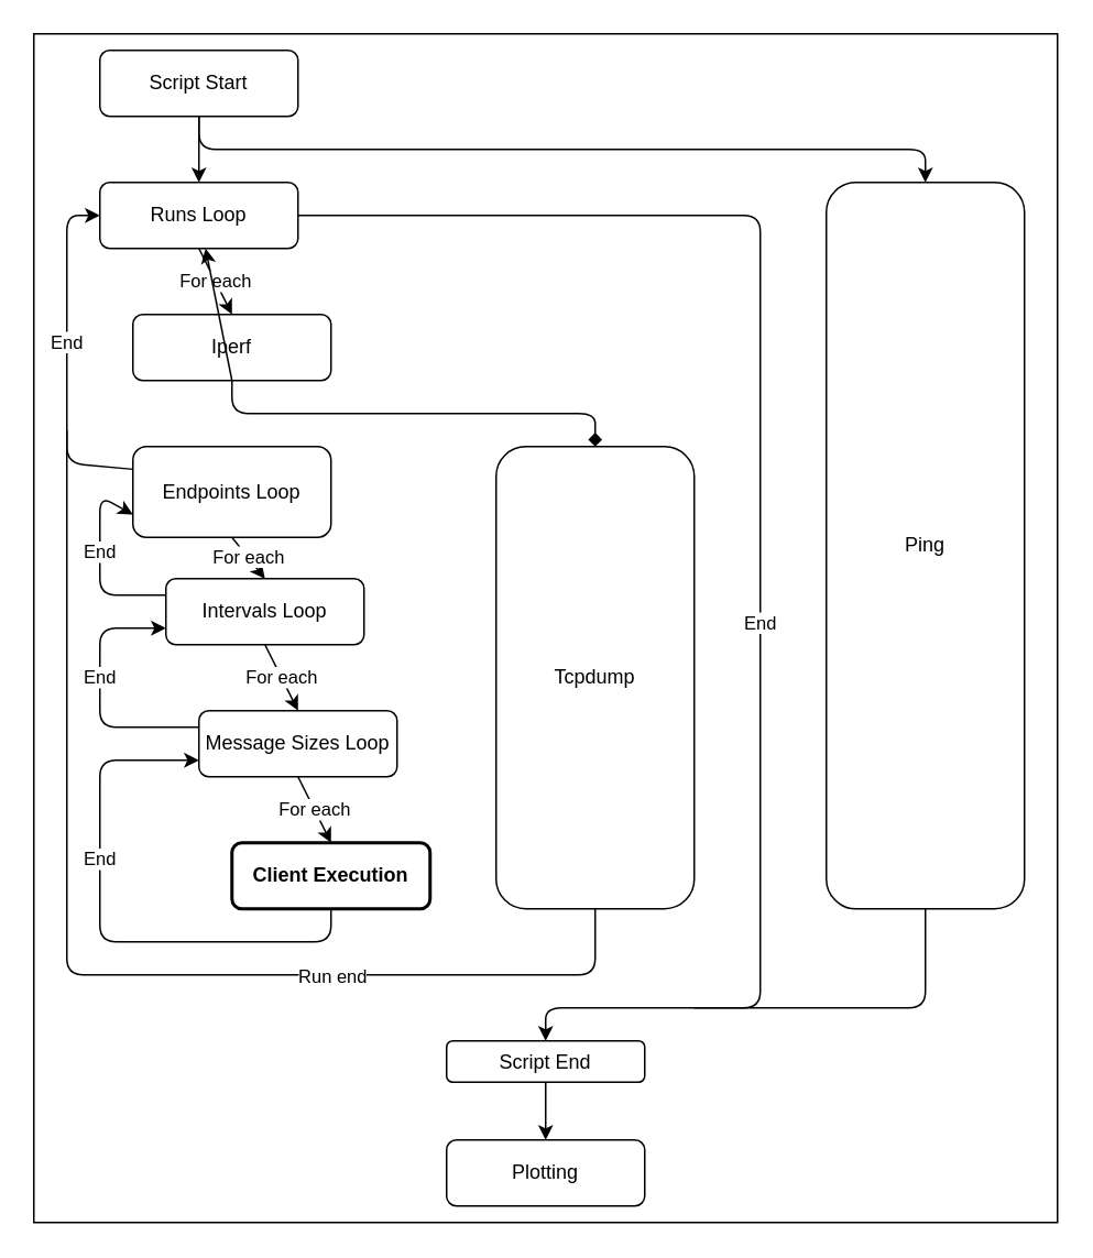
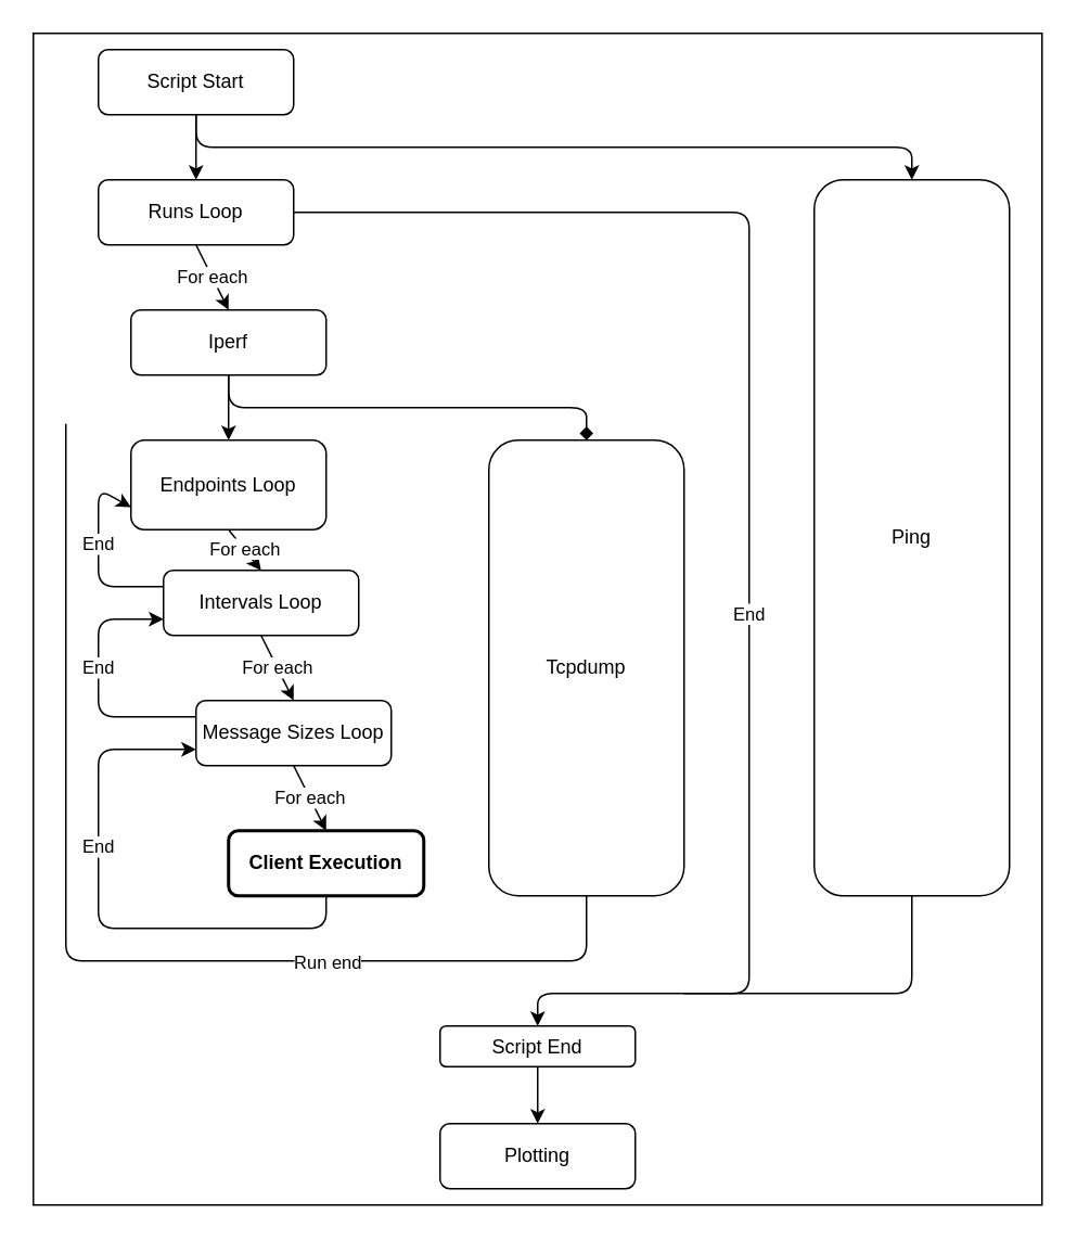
- <mxCell id="17" value="End" style="endArrow=classic;html=1;exitX=0;exitY=0.25;exitDx=0;exitDy=0;entryX=0;entryY=0.5;entryDx=0;entryDy=0;" edge="1" parent="1" source="5" target="16"><mxGeometry x="0.077" width="50" height="50" relative="1" as="geometry"><mxPoint x="410" y="290" as="sourcePoint" /><mxPoint x="460" y="240" as="targetPoint" /><Array as="points"><mxPoint x="40" y="280" /><mxPoint x="40" y="130" /></Array><mxPoint as="offset" /></mxGeometry></mxCell>
- <mxCell id="23" value="" style="endArrow=classic;html=1;exitX=0.5;exitY=1;exitDx=0;exitDy=0;" edge="1" parent="1" source="22" target="16"><mxGeometry width="50" height="50" relative="1" as="geometry"><mxPoint x="220" y="280" as="sourcePoint" /><mxPoint x="270" y="230" as="targetPoint" /></mxGeometry></mxCell>
+ <mxCell id="23" value="" style="endArrow=classic;html=1;exitX=0.5;exitY=1;exitDx=0;exitDy=0;entryX=0.5;entryY=0;entryDx=0;entryDy=0;" edge="1" parent="1" source="22" target="5"><mxGeometry width="50" height="50" relative="1" as="geometry"><mxPoint x="220" y="280" as="sourcePoint" /><mxPoint x="270" y="230" as="targetPoint" /></mxGeometry></mxCell>
